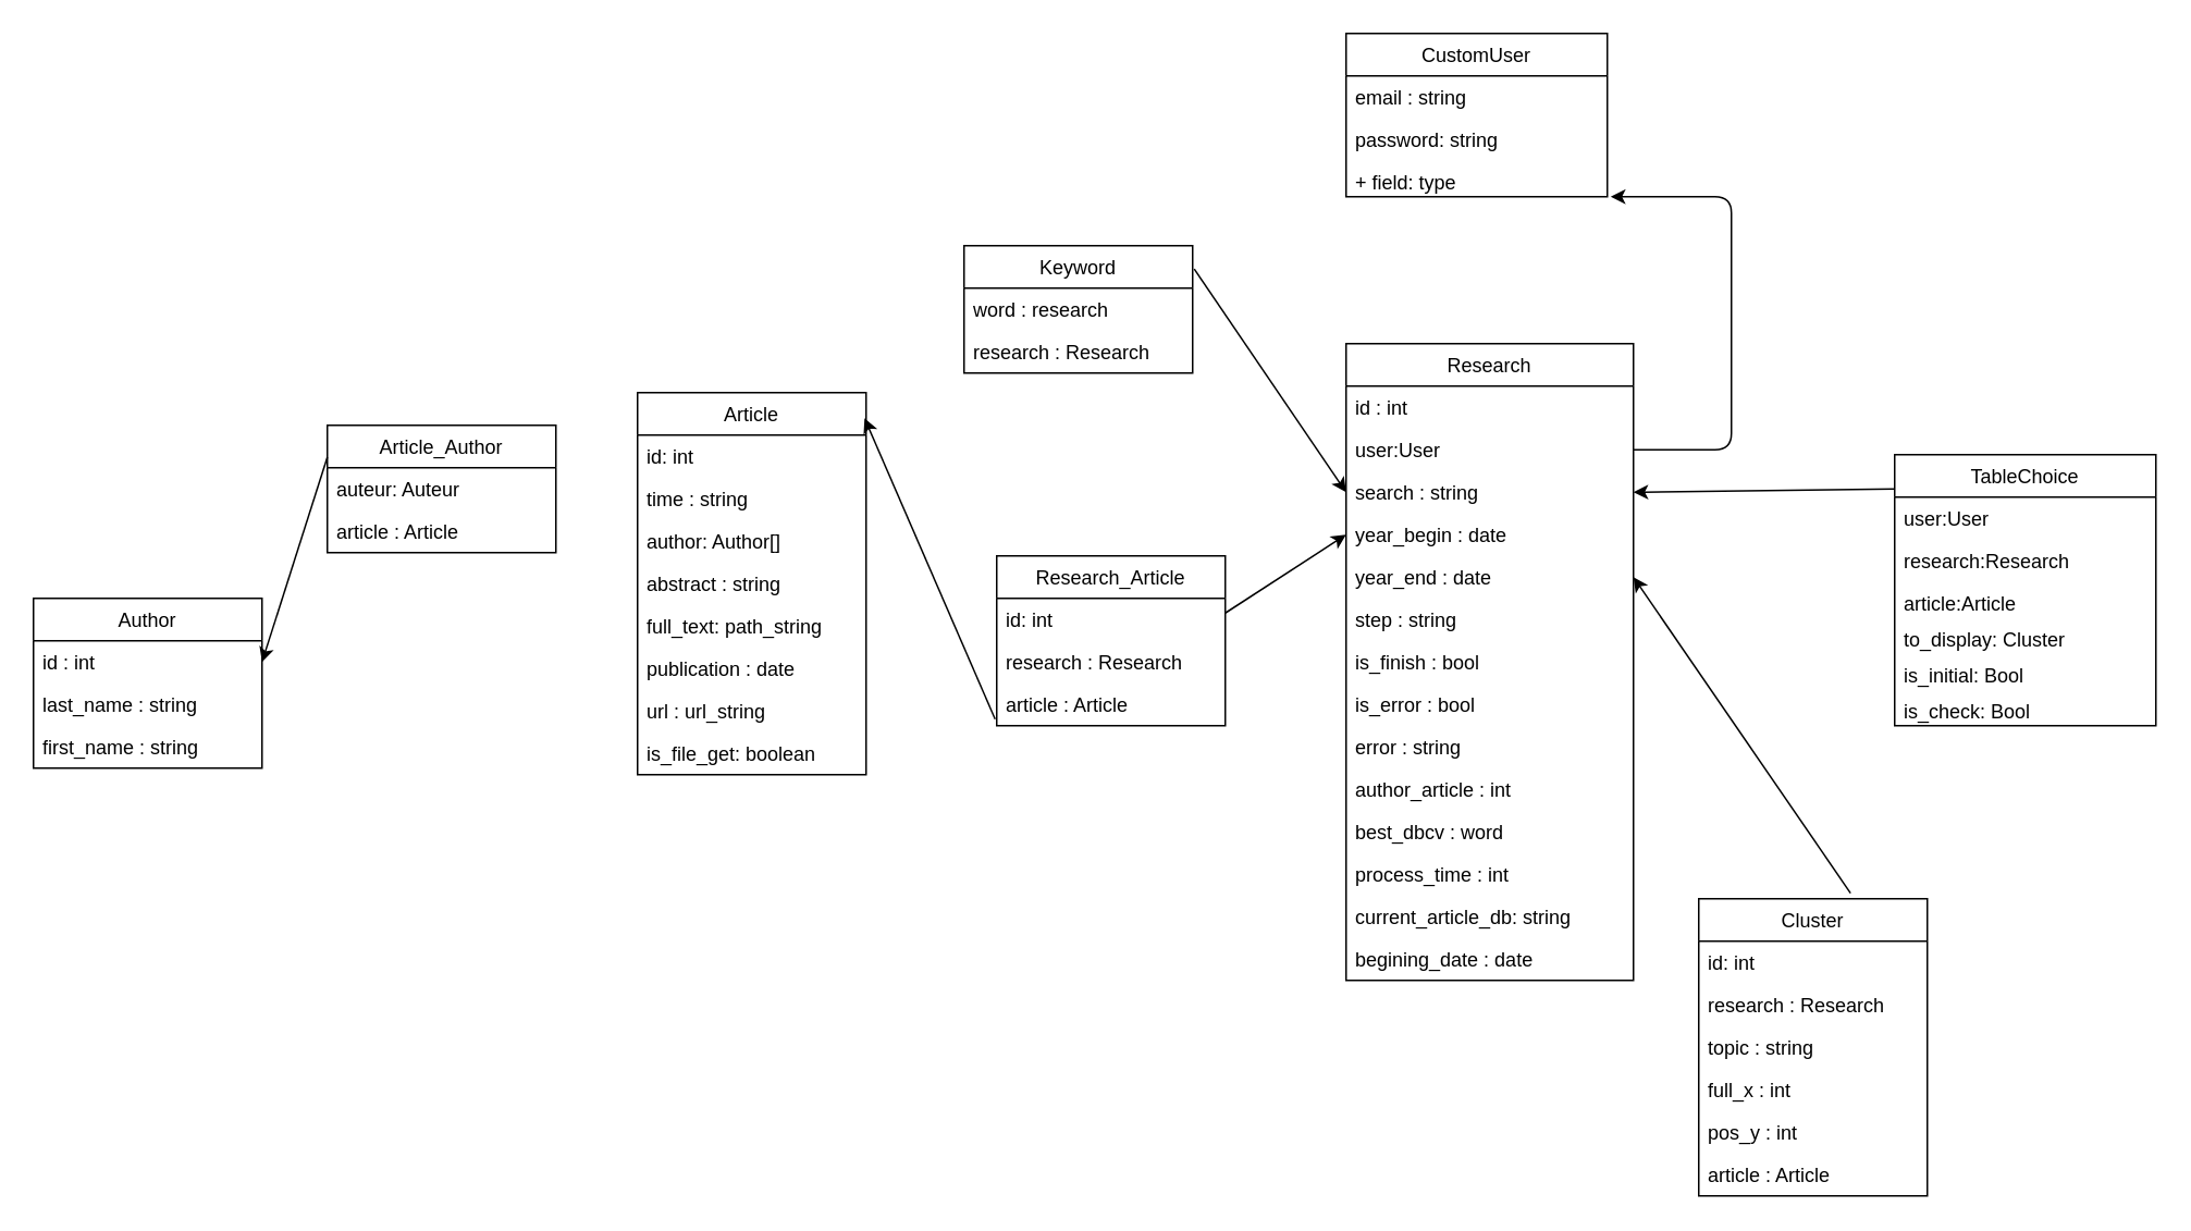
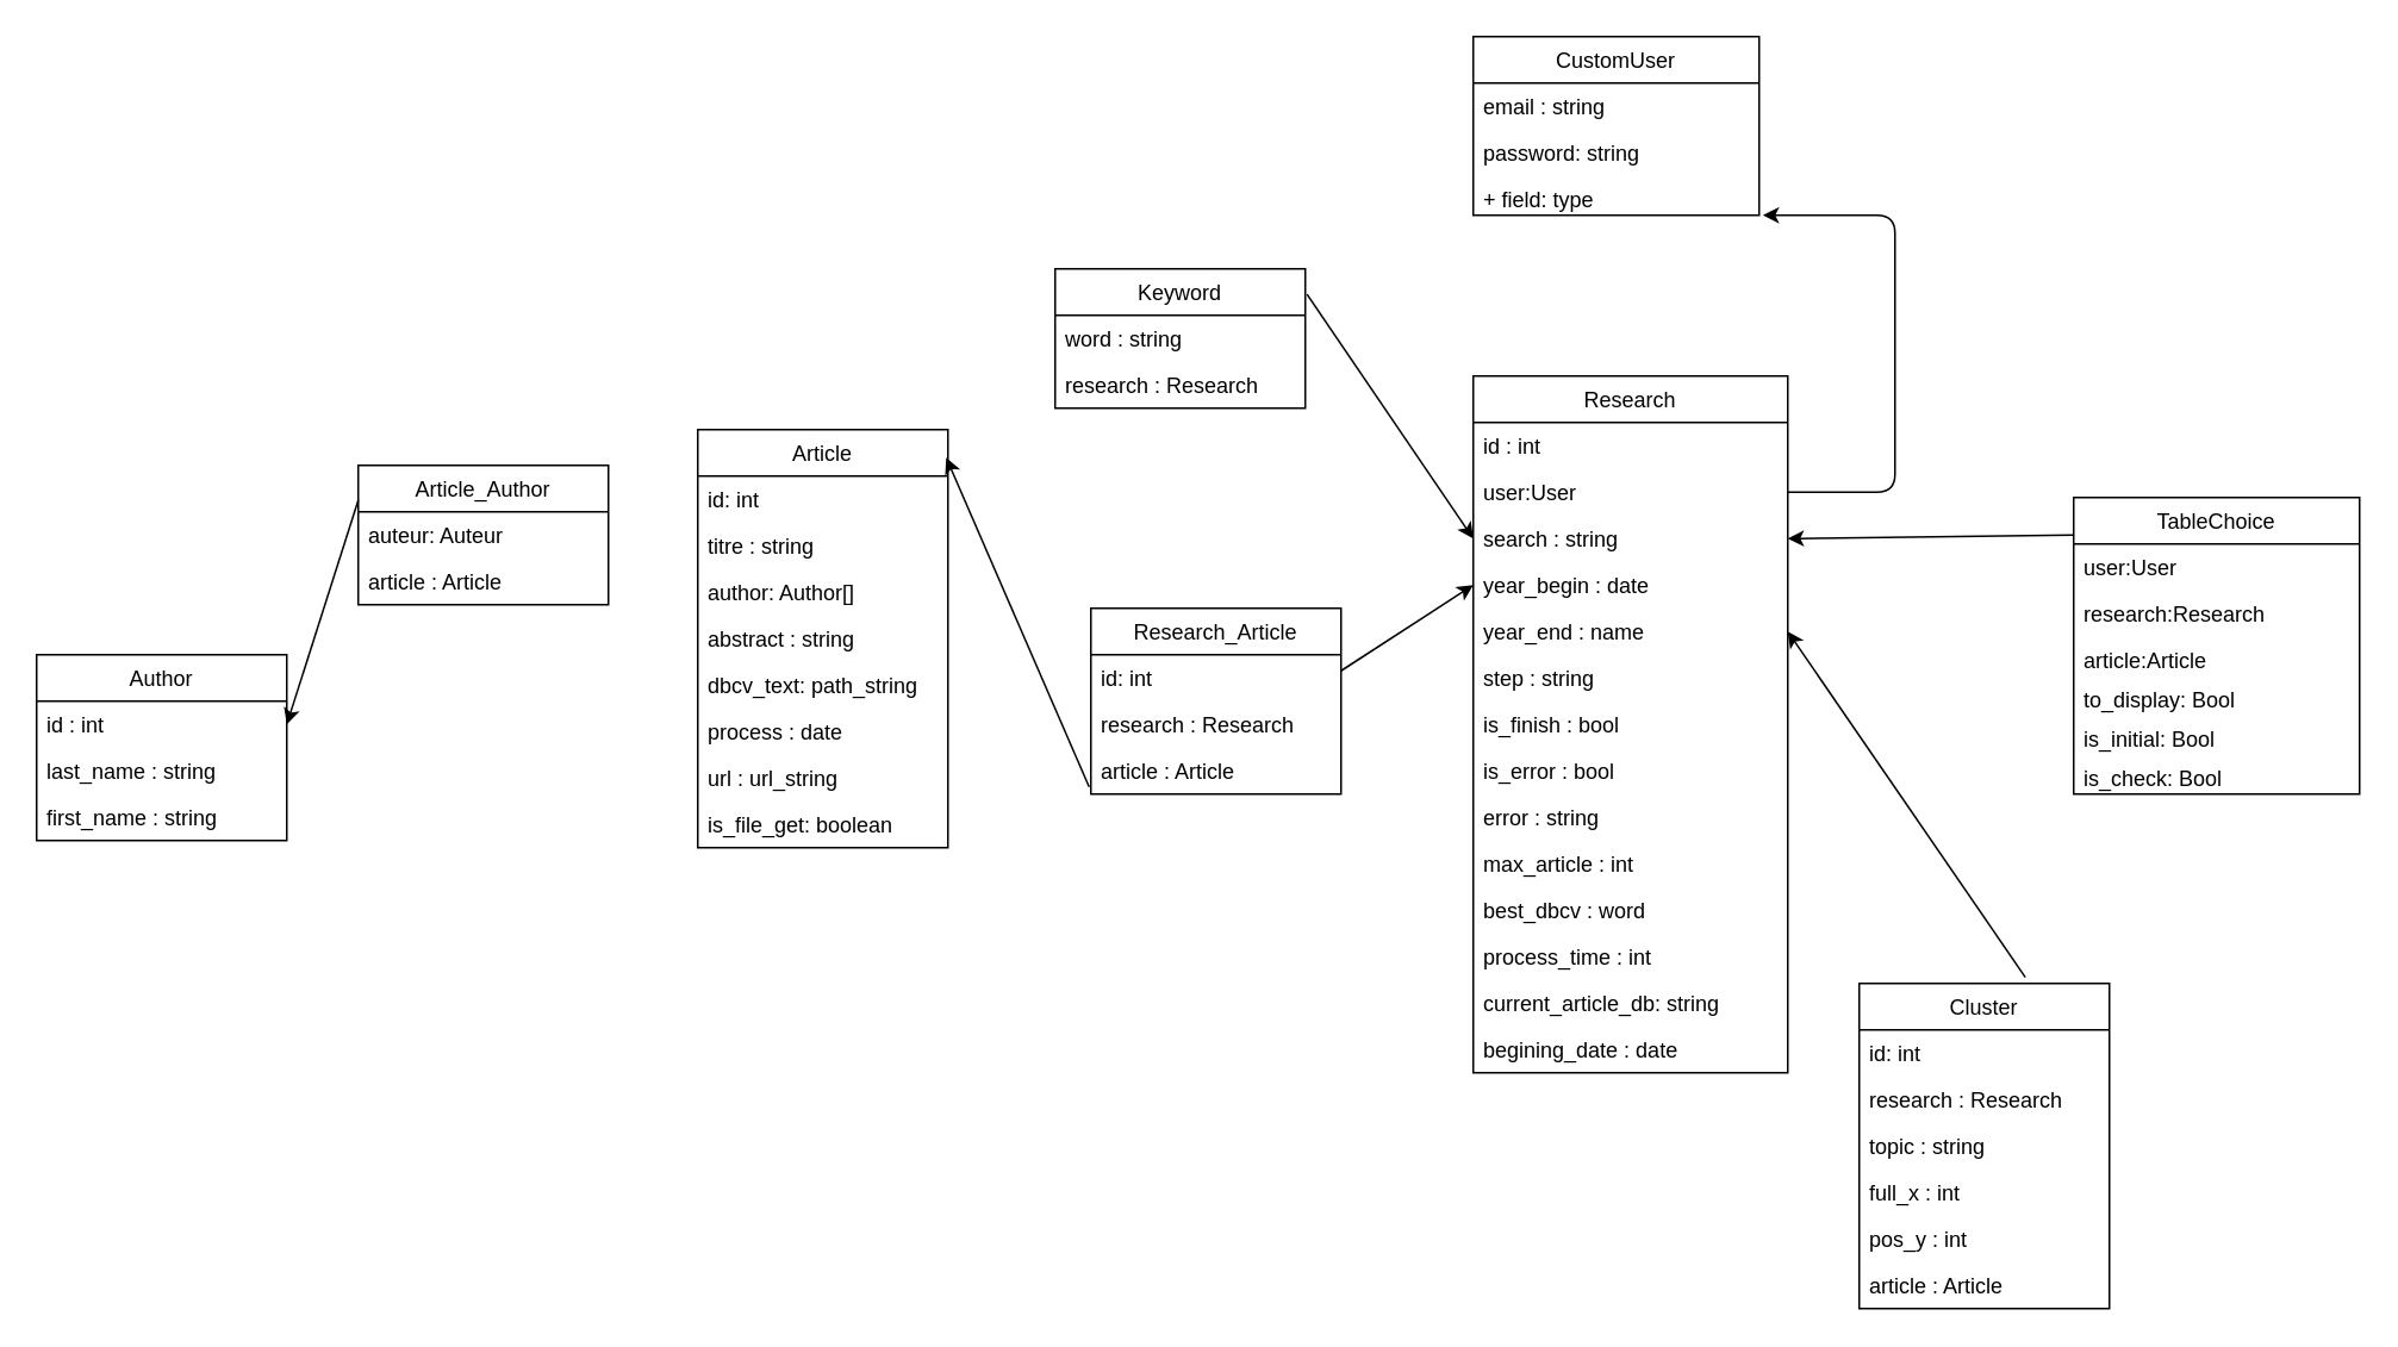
- <mxCell id="23" value="word : research" style="text;strokeColor=none;fillColor=none;align=left;verticalAlign=top;spacingLeft=4;spacingRight=4;overflow=hidden;rotatable=0;points=[[0,0.5],[1,0.5]];portConstraint=eastwest;" parent="22" vertex="1"><mxGeometry y="26" width="140" height="26" as="geometry" /></mxCell>
+ <mxCell id="23" value="word : string" style="text;strokeColor=none;fillColor=none;align=left;verticalAlign=top;spacingLeft=4;spacingRight=4;overflow=hidden;rotatable=0;points=[[0,0.5],[1,0.5]];portConstraint=eastwest;" parent="22" vertex="1"><mxGeometry y="26" width="140" height="26" as="geometry" /></mxCell>
- <mxCell id="28" value="time : string" style="text;strokeColor=none;fillColor=none;align=left;verticalAlign=top;spacingLeft=4;spacingRight=4;overflow=hidden;rotatable=0;points=[[0,0.5],[1,0.5]];portConstraint=eastwest;" parent="26" vertex="1"><mxGeometry y="52" width="140" height="26" as="geometry" /></mxCell>
+ <mxCell id="28" value="titre : string" style="text;strokeColor=none;fillColor=none;align=left;verticalAlign=top;spacingLeft=4;spacingRight=4;overflow=hidden;rotatable=0;points=[[0,0.5],[1,0.5]];portConstraint=eastwest;" parent="26" vertex="1"><mxGeometry y="52" width="140" height="26" as="geometry" /></mxCell>
- <mxCell id="12" value="year_end : date" style="text;strokeColor=none;fillColor=none;align=left;verticalAlign=top;spacingLeft=4;spacingRight=4;overflow=hidden;rotatable=0;points=[[0,0.5],[1,0.5]];portConstraint=eastwest;" vertex="1" parent="7"><mxGeometry y="130" width="176" height="26" as="geometry" /></mxCell>
+ <mxCell id="12" value="year_end : name" style="text;strokeColor=none;fillColor=none;align=left;verticalAlign=top;spacingLeft=4;spacingRight=4;overflow=hidden;rotatable=0;points=[[0,0.5],[1,0.5]];portConstraint=eastwest;" vertex="1" parent="7"><mxGeometry y="130" width="176" height="26" as="geometry" /></mxCell>
- <mxCell id="31" value="full_text: path_string" style="text;strokeColor=none;fillColor=none;align=left;verticalAlign=top;spacingLeft=4;spacingRight=4;overflow=hidden;rotatable=0;points=[[0,0.5],[1,0.5]];portConstraint=eastwest;" parent="26" vertex="1"><mxGeometry y="130" width="140" height="26" as="geometry" /></mxCell>
+ <mxCell id="31" value="dbcv_text: path_string" style="text;strokeColor=none;fillColor=none;align=left;verticalAlign=top;spacingLeft=4;spacingRight=4;overflow=hidden;rotatable=0;points=[[0,0.5],[1,0.5]];portConstraint=eastwest;" parent="26" vertex="1"><mxGeometry y="130" width="140" height="26" as="geometry" /></mxCell>
- <mxCell id="61" value="to_display: Cluster" style="text;strokeColor=none;fillColor=none;align=left;verticalAlign=top;spacingLeft=4;spacingRight=4;overflow=hidden;rotatable=0;points=[[0,0.5],[1,0.5]];portConstraint=eastwest;" parent="57" vertex="1"><mxGeometry y="100" width="160" height="22" as="geometry" /></mxCell>
+ <mxCell id="61" value="to_display: Bool" style="text;strokeColor=none;fillColor=none;align=left;verticalAlign=top;spacingLeft=4;spacingRight=4;overflow=hidden;rotatable=0;points=[[0,0.5],[1,0.5]];portConstraint=eastwest;" parent="57" vertex="1"><mxGeometry y="100" width="160" height="22" as="geometry" /></mxCell>
- <mxCell id="32" value="publication : date" style="text;strokeColor=none;fillColor=none;align=left;verticalAlign=top;spacingLeft=4;spacingRight=4;overflow=hidden;rotatable=0;points=[[0,0.5],[1,0.5]];portConstraint=eastwest;" parent="26" vertex="1"><mxGeometry y="156" width="140" height="26" as="geometry" /></mxCell>
+ <mxCell id="32" value="process : date" style="text;strokeColor=none;fillColor=none;align=left;verticalAlign=top;spacingLeft=4;spacingRight=4;overflow=hidden;rotatable=0;points=[[0,0.5],[1,0.5]];portConstraint=eastwest;" parent="26" vertex="1"><mxGeometry y="156" width="140" height="26" as="geometry" /></mxCell>
- <mxCell id="17" value="author_article : int" style="text;strokeColor=none;fillColor=none;align=left;verticalAlign=top;spacingLeft=4;spacingRight=4;overflow=hidden;rotatable=0;points=[[0,0.5],[1,0.5]];portConstraint=eastwest;" vertex="1" parent="7"><mxGeometry y="260" width="176" height="26" as="geometry" /></mxCell>
+ <mxCell id="17" value="max_article : int" style="text;strokeColor=none;fillColor=none;align=left;verticalAlign=top;spacingLeft=4;spacingRight=4;overflow=hidden;rotatable=0;points=[[0,0.5],[1,0.5]];portConstraint=eastwest;" vertex="1" parent="7"><mxGeometry y="260" width="176" height="26" as="geometry" /></mxCell>
